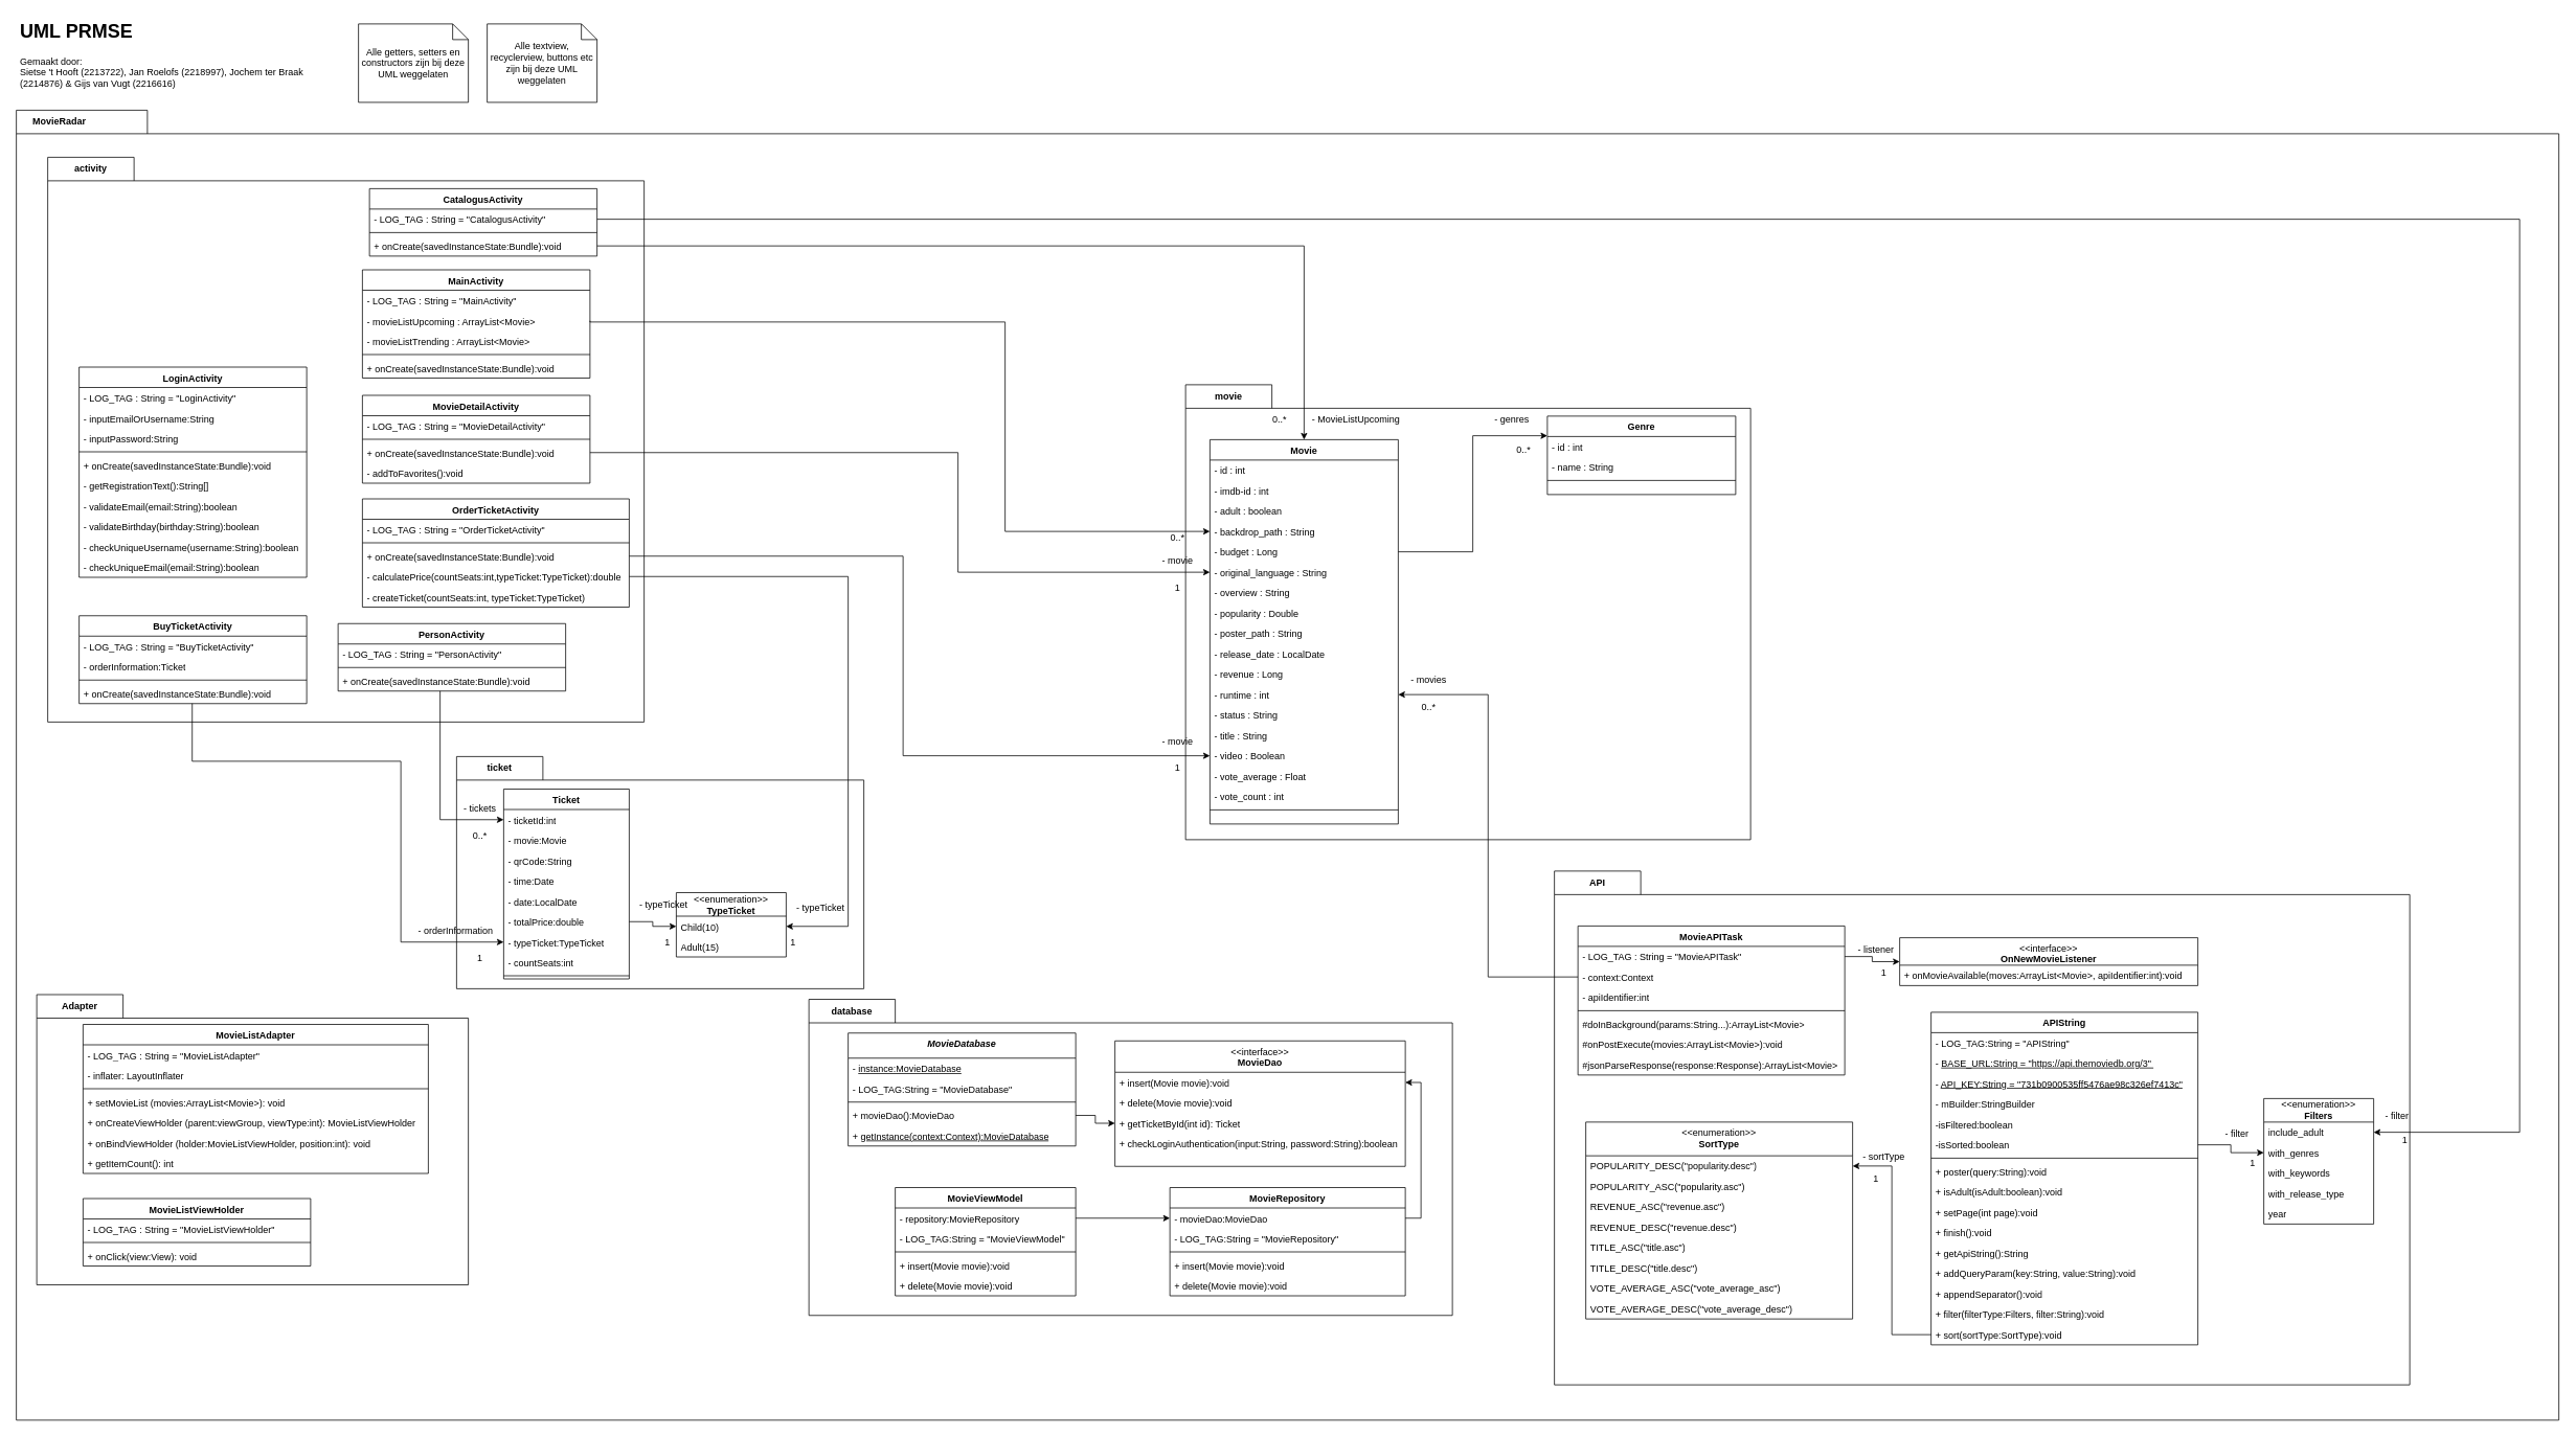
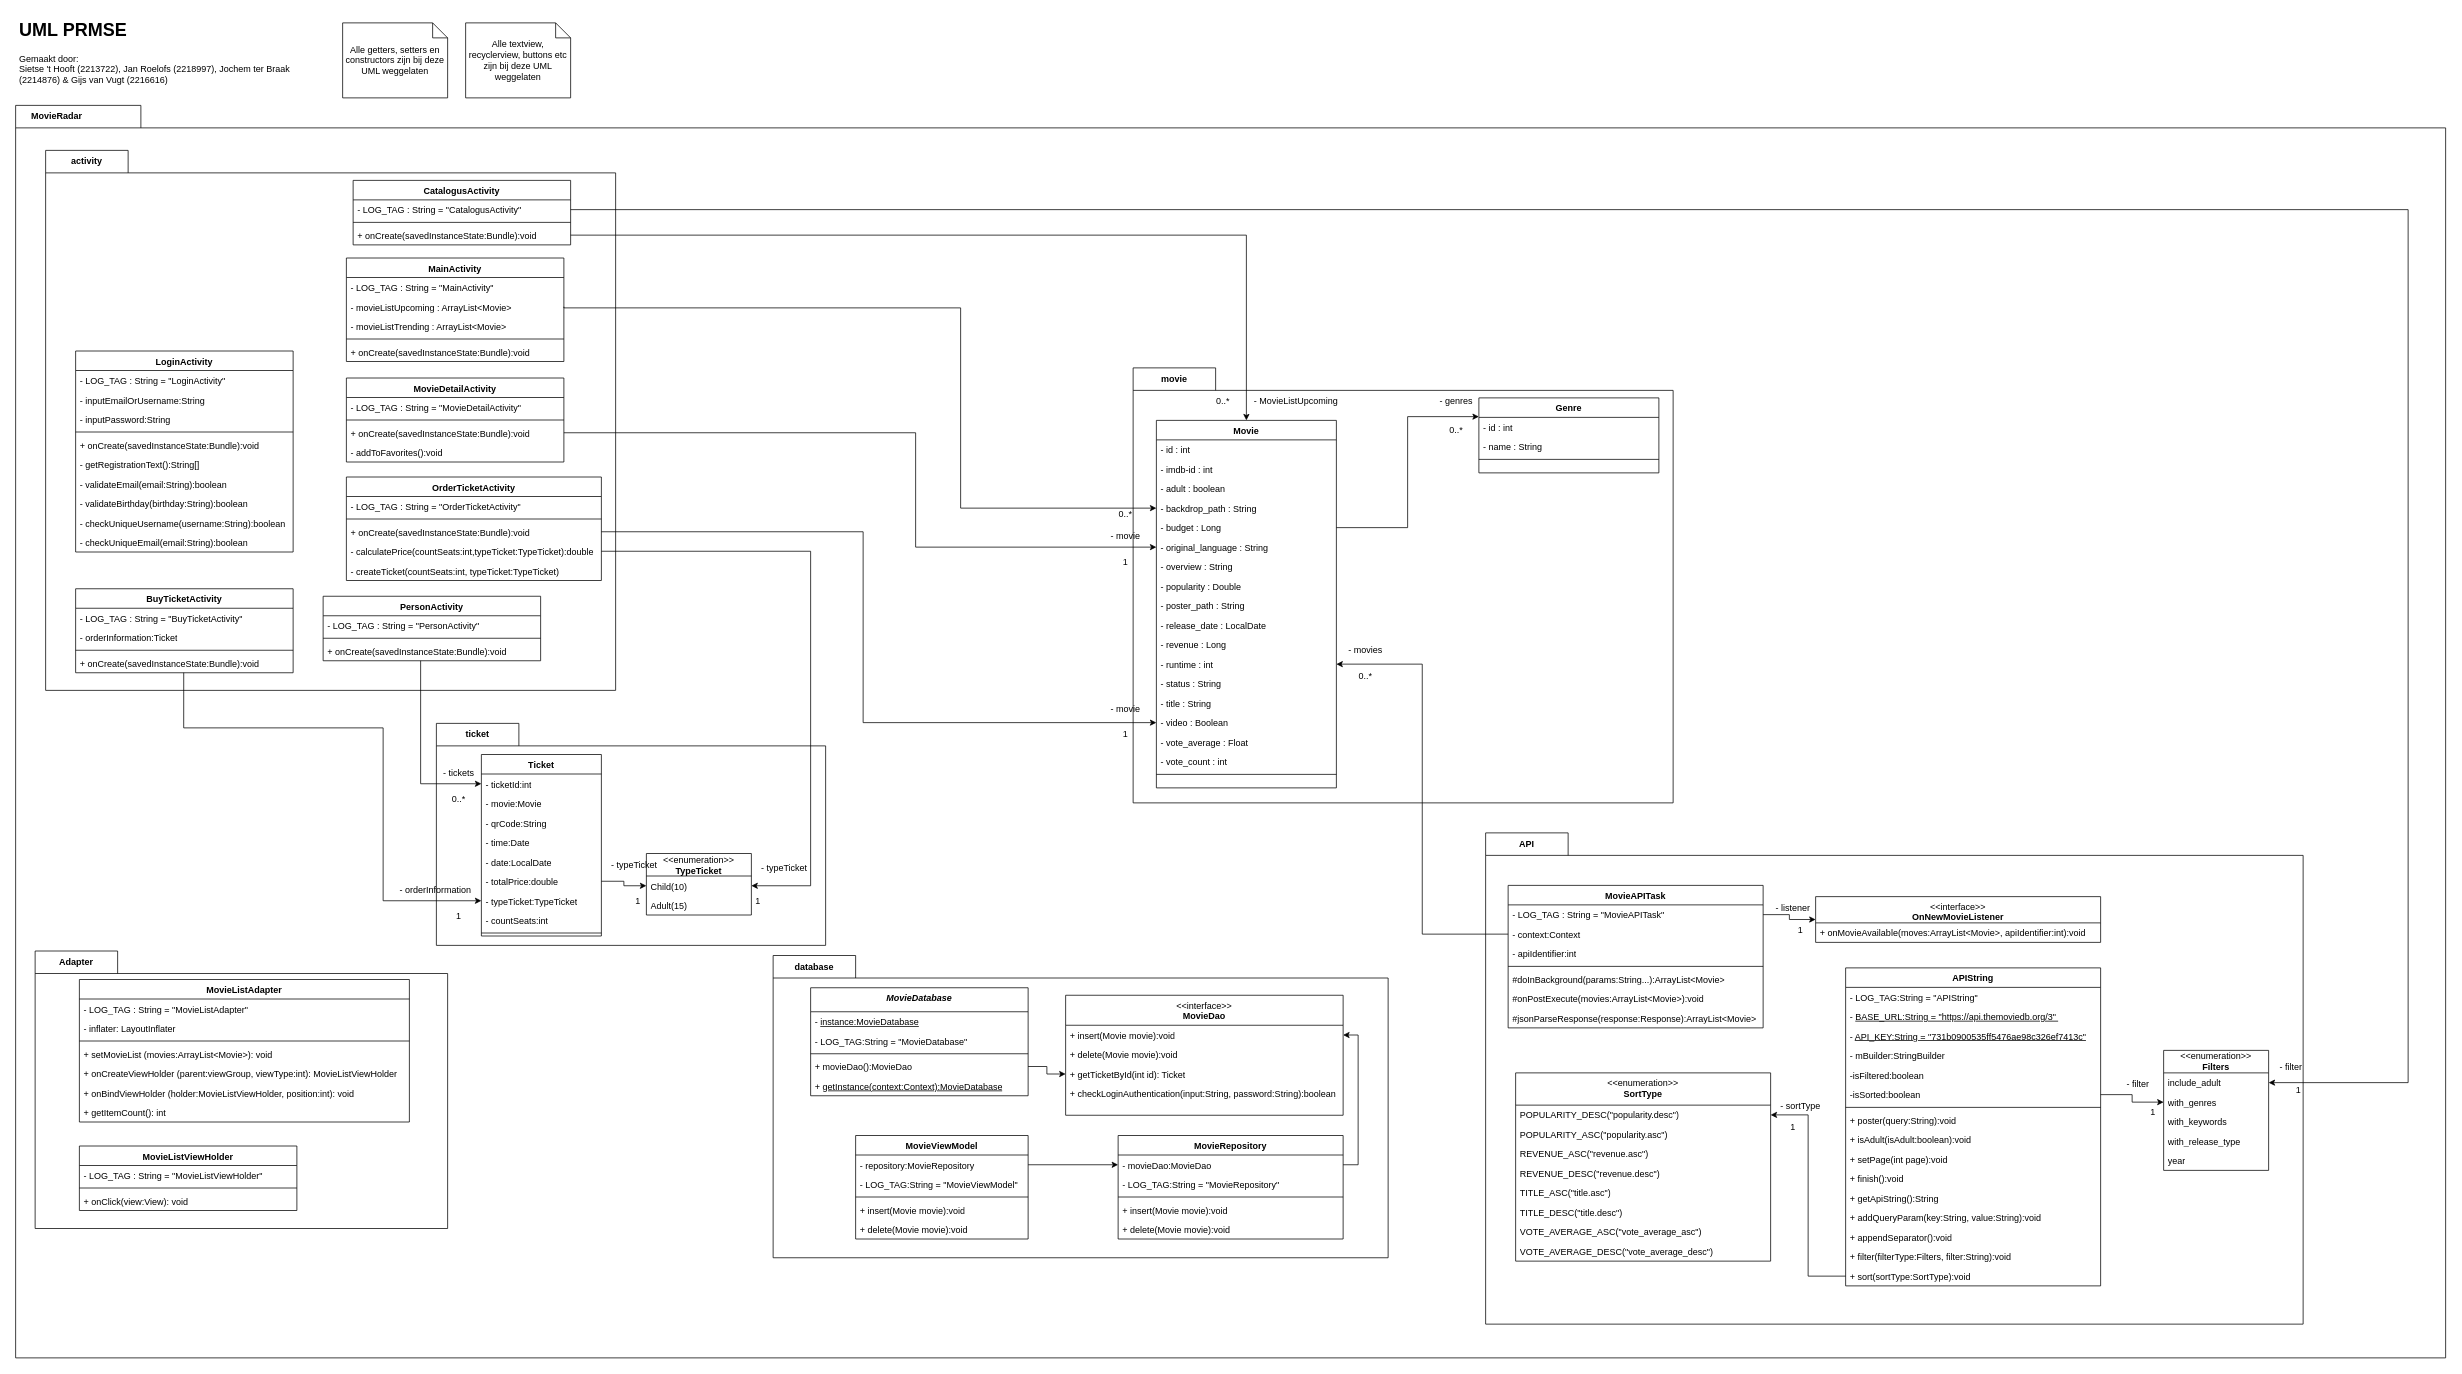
- <mxCell id="199" value="- genres" style="text;html=1;align=center;verticalAlign=middle;whiteSpace=wrap;rounded=0;" parent="1" vertex="1"><mxGeometry x="1896" y="520" width="60" height="30" as="geometry" /></mxCell>
+ <mxCell id="199" value="- genres" style="text;html=1;align=center;verticalAlign=middle;whiteSpace=wrap;rounded=0;" parent="1" vertex="1"><mxGeometry x="1911" y="520" width="60" height="30" as="geometry" /></mxCell>
